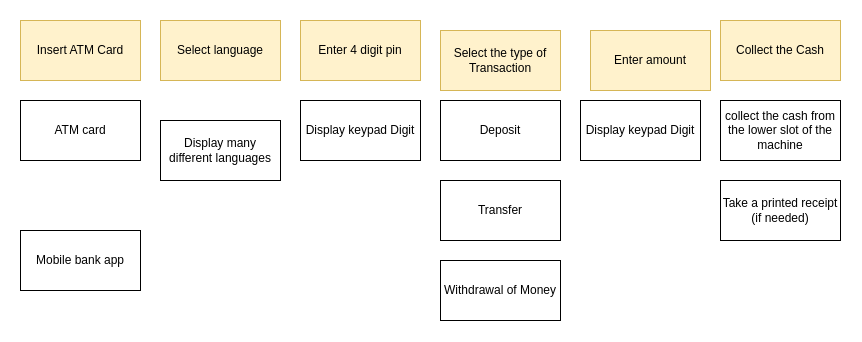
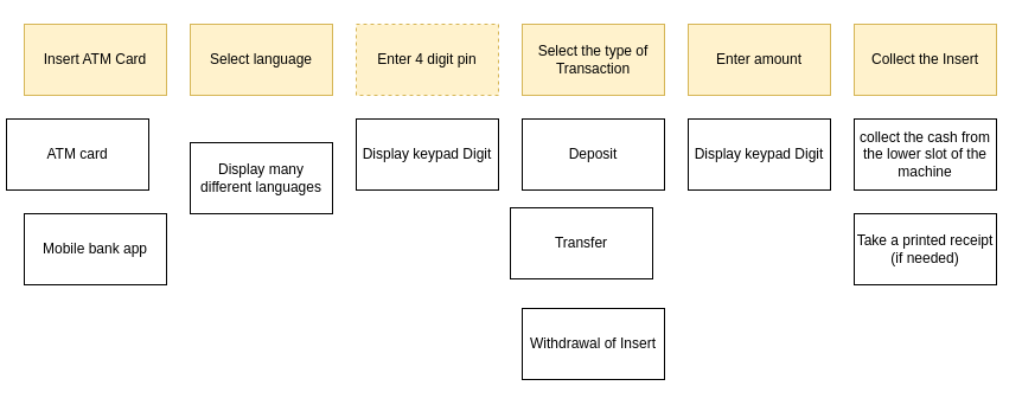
- <mxCell id="4" value="Enter 4 digit pin" style="rounded=0;whiteSpace=wrap;html=1;fillColor=#fff2cc;strokeColor=#d6b656;" vertex="1" parent="1"><mxGeometry x="300" y="20" width="120" height="60" as="geometry" /></mxCell>
+ <mxCell id="4" value="Enter 4 digit pin" style="rounded=0;whiteSpace=wrap;html=1;fillColor=#fff2cc;strokeColor=#d6b656;dashed=1;" vertex="1" parent="1"><mxGeometry x="300" y="20" width="120" height="60" as="geometry" /></mxCell>
- <mxCell id="7" value="Collect the Cash" style="rounded=0;whiteSpace=wrap;html=1;fillColor=#fff2cc;strokeColor=#d6b656;" vertex="1" parent="1"><mxGeometry x="720" y="20" width="120" height="60" as="geometry" /></mxCell>
+ <mxCell id="7" value="Collect the Insert" style="rounded=0;whiteSpace=wrap;html=1;fillColor=#fff2cc;strokeColor=#d6b656;" vertex="1" parent="1"><mxGeometry x="720" y="20" width="120" height="60" as="geometry" /></mxCell>
- <mxCell id="5" value="Select the type of Transaction" style="rounded=0;whiteSpace=wrap;html=1;fillColor=#fff2cc;strokeColor=#d6b656;" vertex="1" parent="1"><mxGeometry x="440" y="30" width="120" height="60" as="geometry" /></mxCell>
+ <mxCell id="5" value="Select the type of Transaction" style="rounded=0;whiteSpace=wrap;html=1;fillColor=#fff2cc;strokeColor=#d6b656;" vertex="1" parent="1"><mxGeometry x="440" y="20" width="120" height="60" as="geometry" /></mxCell>
- <mxCell id="6" value="Enter amount" style="rounded=0;whiteSpace=wrap;html=1;fillColor=#fff2cc;strokeColor=#d6b656;" vertex="1" parent="1"><mxGeometry x="590" y="30" width="120" height="60" as="geometry" /></mxCell>
+ <mxCell id="6" value="Enter amount" style="rounded=0;whiteSpace=wrap;html=1;fillColor=#fff2cc;strokeColor=#d6b656;" vertex="1" parent="1"><mxGeometry x="580" y="20" width="120" height="60" as="geometry" /></mxCell>
- <mxCell id="9" value="ATM card" style="rounded=0;whiteSpace=wrap;html=1;" vertex="1" parent="1"><mxGeometry x="20" y="100" width="120" height="60" as="geometry" /></mxCell>
+ <mxCell id="9" value="ATM card" style="rounded=0;whiteSpace=wrap;html=1;" vertex="1" parent="1"><mxGeometry x="5" y="100" width="120" height="60" as="geometry" /></mxCell>
- <mxCell id="14" value="Transfer" style="rounded=0;whiteSpace=wrap;html=1;" vertex="1" parent="1"><mxGeometry x="440" y="180" width="120" height="60" as="geometry" /></mxCell>
+ <mxCell id="14" value="Transfer" style="rounded=0;whiteSpace=wrap;html=1;" vertex="1" parent="1"><mxGeometry x="430" y="175" width="120" height="60" as="geometry" /></mxCell>
- <mxCell id="10" value="Mobile bank app" style="rounded=0;whiteSpace=wrap;html=1;" vertex="1" parent="1"><mxGeometry x="20" y="230" width="120" height="60" as="geometry" /></mxCell>
+ <mxCell id="10" value="Mobile bank app" style="rounded=0;whiteSpace=wrap;html=1;" vertex="1" parent="1"><mxGeometry x="20" y="180" width="120" height="60" as="geometry" /></mxCell>
- <mxCell id="15" value="Withdrawal&amp;nbsp;of Money" style="rounded=0;whiteSpace=wrap;html=1;" vertex="1" parent="1"><mxGeometry x="440" y="260" width="120" height="60" as="geometry" /></mxCell>
+ <mxCell id="15" value="Withdrawal&amp;nbsp;of Insert" style="rounded=0;whiteSpace=wrap;html=1;" vertex="1" parent="1"><mxGeometry x="440" y="260" width="120" height="60" as="geometry" /></mxCell>
